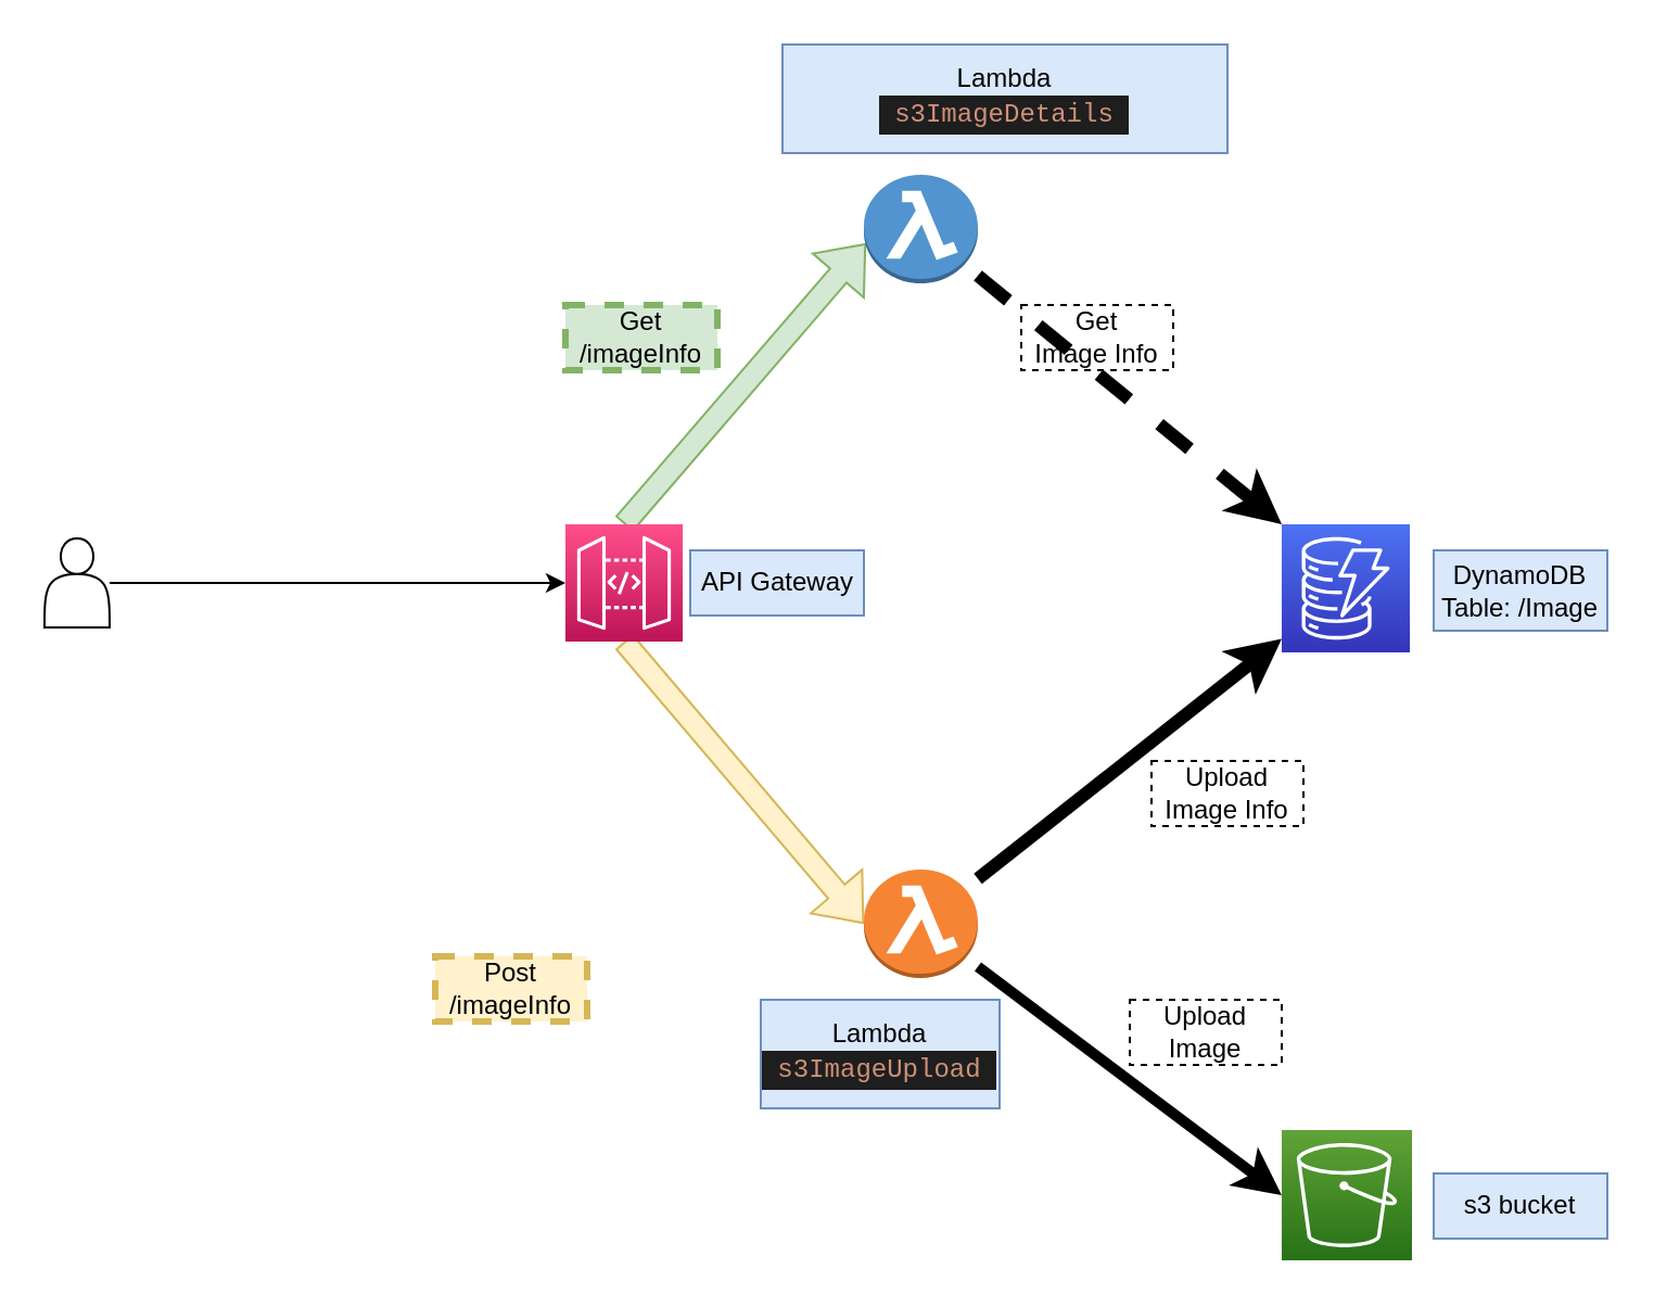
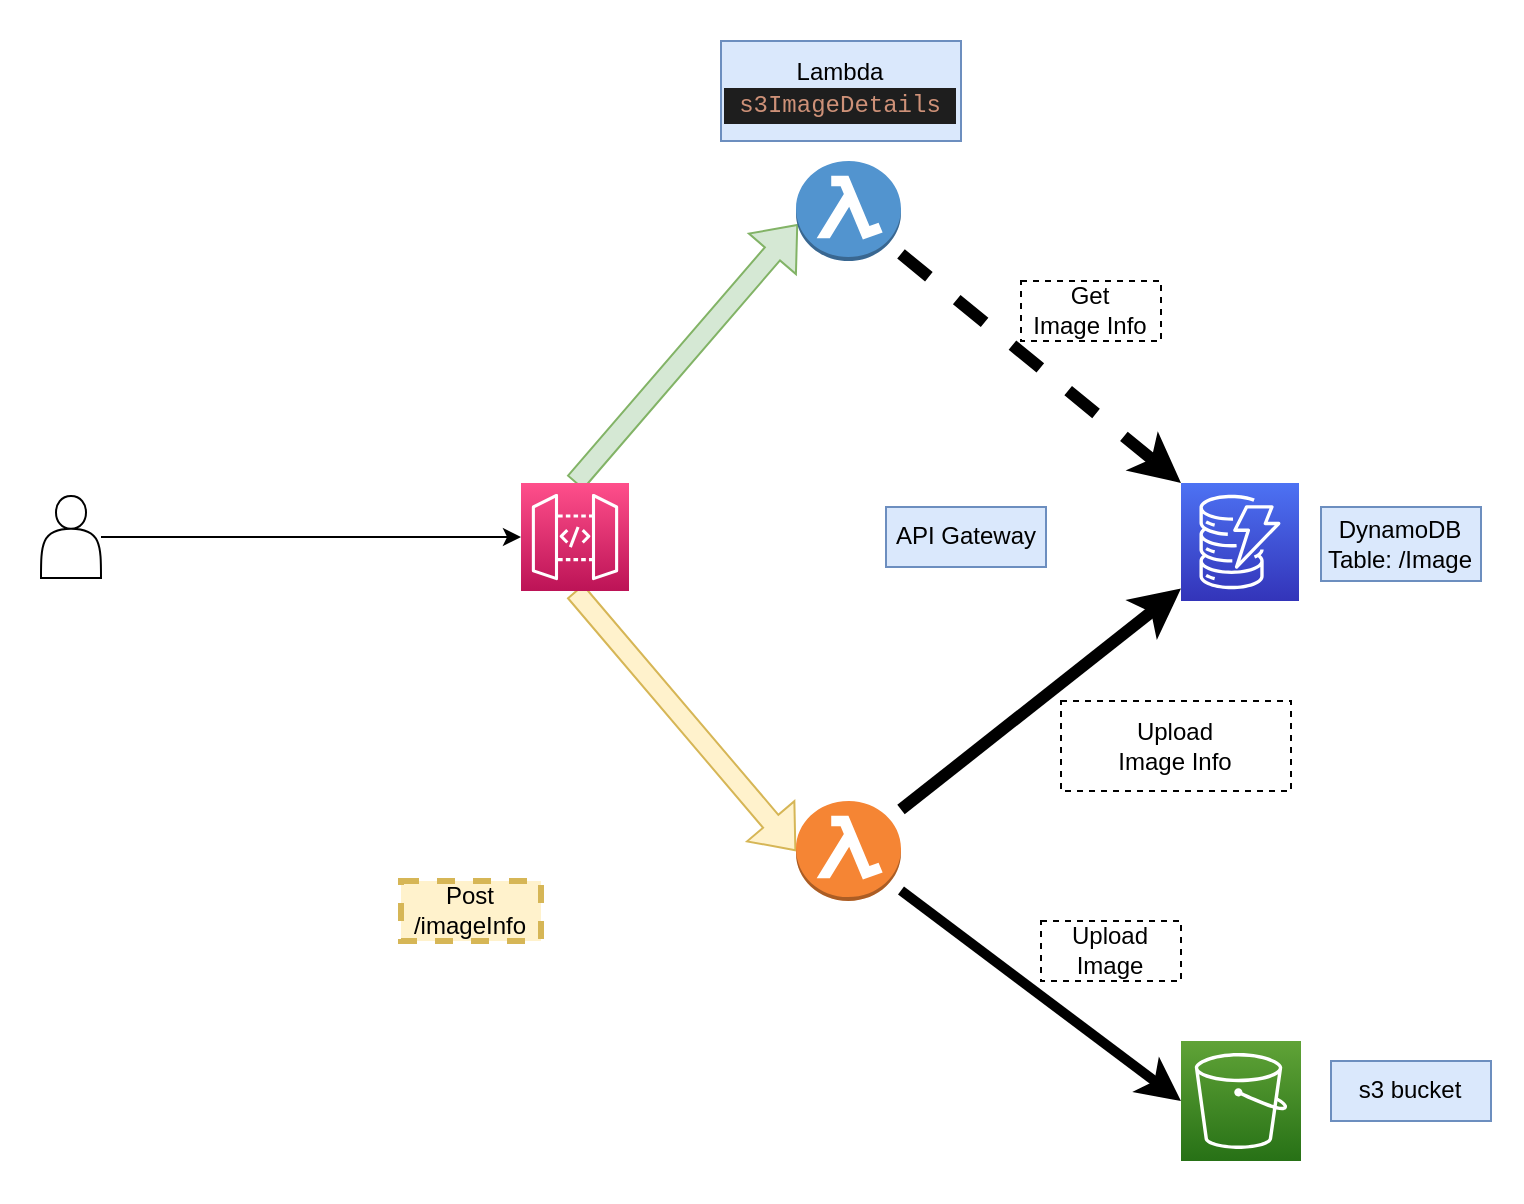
- <mxCell id="23" value="Lambda&lt;br&gt;&lt;div style=&quot;color: rgb(212, 212, 212); background-color: rgb(30, 30, 30); font-family: Menlo, Monaco, &amp;quot;Courier New&amp;quot;, monospace; line-height: 18px;&quot;&gt;&lt;span style=&quot;color: #ce9178;&quot;&gt;&amp;nbsp;&lt;/span&gt;&lt;span style=&quot;color: rgb(206, 145, 120);&quot;&gt;s3ImageDetails&amp;nbsp;&lt;/span&gt;&lt;br&gt;&lt;/div&gt;" style="rounded=0;whiteSpace=wrap;html=1;fillColor=#dae8fc;strokeColor=#6c8ebf;" parent="1" vertex="1"><mxGeometry x="360" y="20" width="205" height="50" as="geometry" /></mxCell>
+ <mxCell id="23" value="Lambda&lt;br&gt;&lt;div style=&quot;color: rgb(212, 212, 212); background-color: rgb(30, 30, 30); font-family: Menlo, Monaco, &amp;quot;Courier New&amp;quot;, monospace; line-height: 18px;&quot;&gt;&lt;span style=&quot;color: #ce9178;&quot;&gt;&amp;nbsp;&lt;/span&gt;&lt;span style=&quot;color: rgb(206, 145, 120);&quot;&gt;s3ImageDetails&amp;nbsp;&lt;/span&gt;&lt;br&gt;&lt;/div&gt;" style="rounded=0;whiteSpace=wrap;html=1;fillColor=#dae8fc;strokeColor=#6c8ebf;" parent="1" vertex="1"><mxGeometry x="360" y="20" width="120" height="50" as="geometry" /></mxCell>
- <mxCell id="16" value="Get&lt;br&gt;/imageInfo" style="rounded=0;whiteSpace=wrap;html=1;fillColor=#d5e8d4;strokeColor=#82b366;dashed=1;strokeWidth=3;" parent="1" vertex="1"><mxGeometry x="260" y="140" width="70" height="30" as="geometry" /></mxCell>
- <mxCell id="22" value="Get&lt;br&gt;Image Info" style="rounded=0;whiteSpace=wrap;html=1;fillColor=none;strokeColor=default;dashed=1;" parent="1" vertex="1"><mxGeometry x="470" y="140" width="70" height="30" as="geometry" /></mxCell>
+ <mxCell id="22" value="Get&lt;br&gt;Image Info" style="rounded=0;whiteSpace=wrap;html=1;fillColor=none;strokeColor=default;dashed=1;" parent="1" vertex="1"><mxGeometry x="510" y="140" width="70" height="30" as="geometry" /></mxCell>
- <mxCell id="15" value="API Gateway" style="rounded=0;whiteSpace=wrap;html=1;fillColor=#dae8fc;strokeColor=#6c8ebf;" parent="1" vertex="1"><mxGeometry x="317.5" y="253" width="80" height="30" as="geometry" /></mxCell>
+ <mxCell id="15" value="API Gateway" style="rounded=0;whiteSpace=wrap;html=1;fillColor=#dae8fc;strokeColor=#6c8ebf;" parent="1" vertex="1"><mxGeometry x="442.5" y="253" width="80" height="30" as="geometry" /></mxCell>
- <mxCell id="21" value="Upload&lt;br&gt;Image Info" style="rounded=0;whiteSpace=wrap;html=1;fillColor=none;strokeColor=default;dashed=1;" parent="1" vertex="1"><mxGeometry x="530" y="350" width="70" height="30" as="geometry" /></mxCell>
+ <mxCell id="21" value="Upload&lt;br&gt;Image Info" style="rounded=0;whiteSpace=wrap;html=1;fillColor=none;strokeColor=default;dashed=1;" parent="1" vertex="1"><mxGeometry x="530" y="350" width="115" height="45" as="geometry" /></mxCell>
- <mxCell id="17" value="Lambda&lt;br&gt;&lt;div style=&quot;color: rgb(212, 212, 212); background-color: rgb(30, 30, 30); font-family: Menlo, Monaco, &amp;quot;Courier New&amp;quot;, monospace; line-height: 18px;&quot;&gt;&lt;span style=&quot;color: #ce9178;&quot;&gt;&amp;nbsp;s3ImageUpload&amp;nbsp;&lt;/span&gt;&lt;/div&gt;" style="rounded=0;whiteSpace=wrap;html=1;fillColor=#dae8fc;strokeColor=#6c8ebf;" parent="1" vertex="1"><mxGeometry x="350" y="460" width="110" height="50" as="geometry" /></mxCell>
- <mxCell id="19" value="s3 bucket" style="rounded=0;whiteSpace=wrap;html=1;fillColor=#dae8fc;strokeColor=#6c8ebf;" parent="1" vertex="1"><mxGeometry x="660" y="540" width="80" height="30" as="geometry" /></mxCell>
+ <mxCell id="19" value="s3 bucket" style="rounded=0;whiteSpace=wrap;html=1;fillColor=#dae8fc;strokeColor=#6c8ebf;" parent="1" vertex="1"><mxGeometry x="665" y="530" width="80" height="30" as="geometry" /></mxCell>
